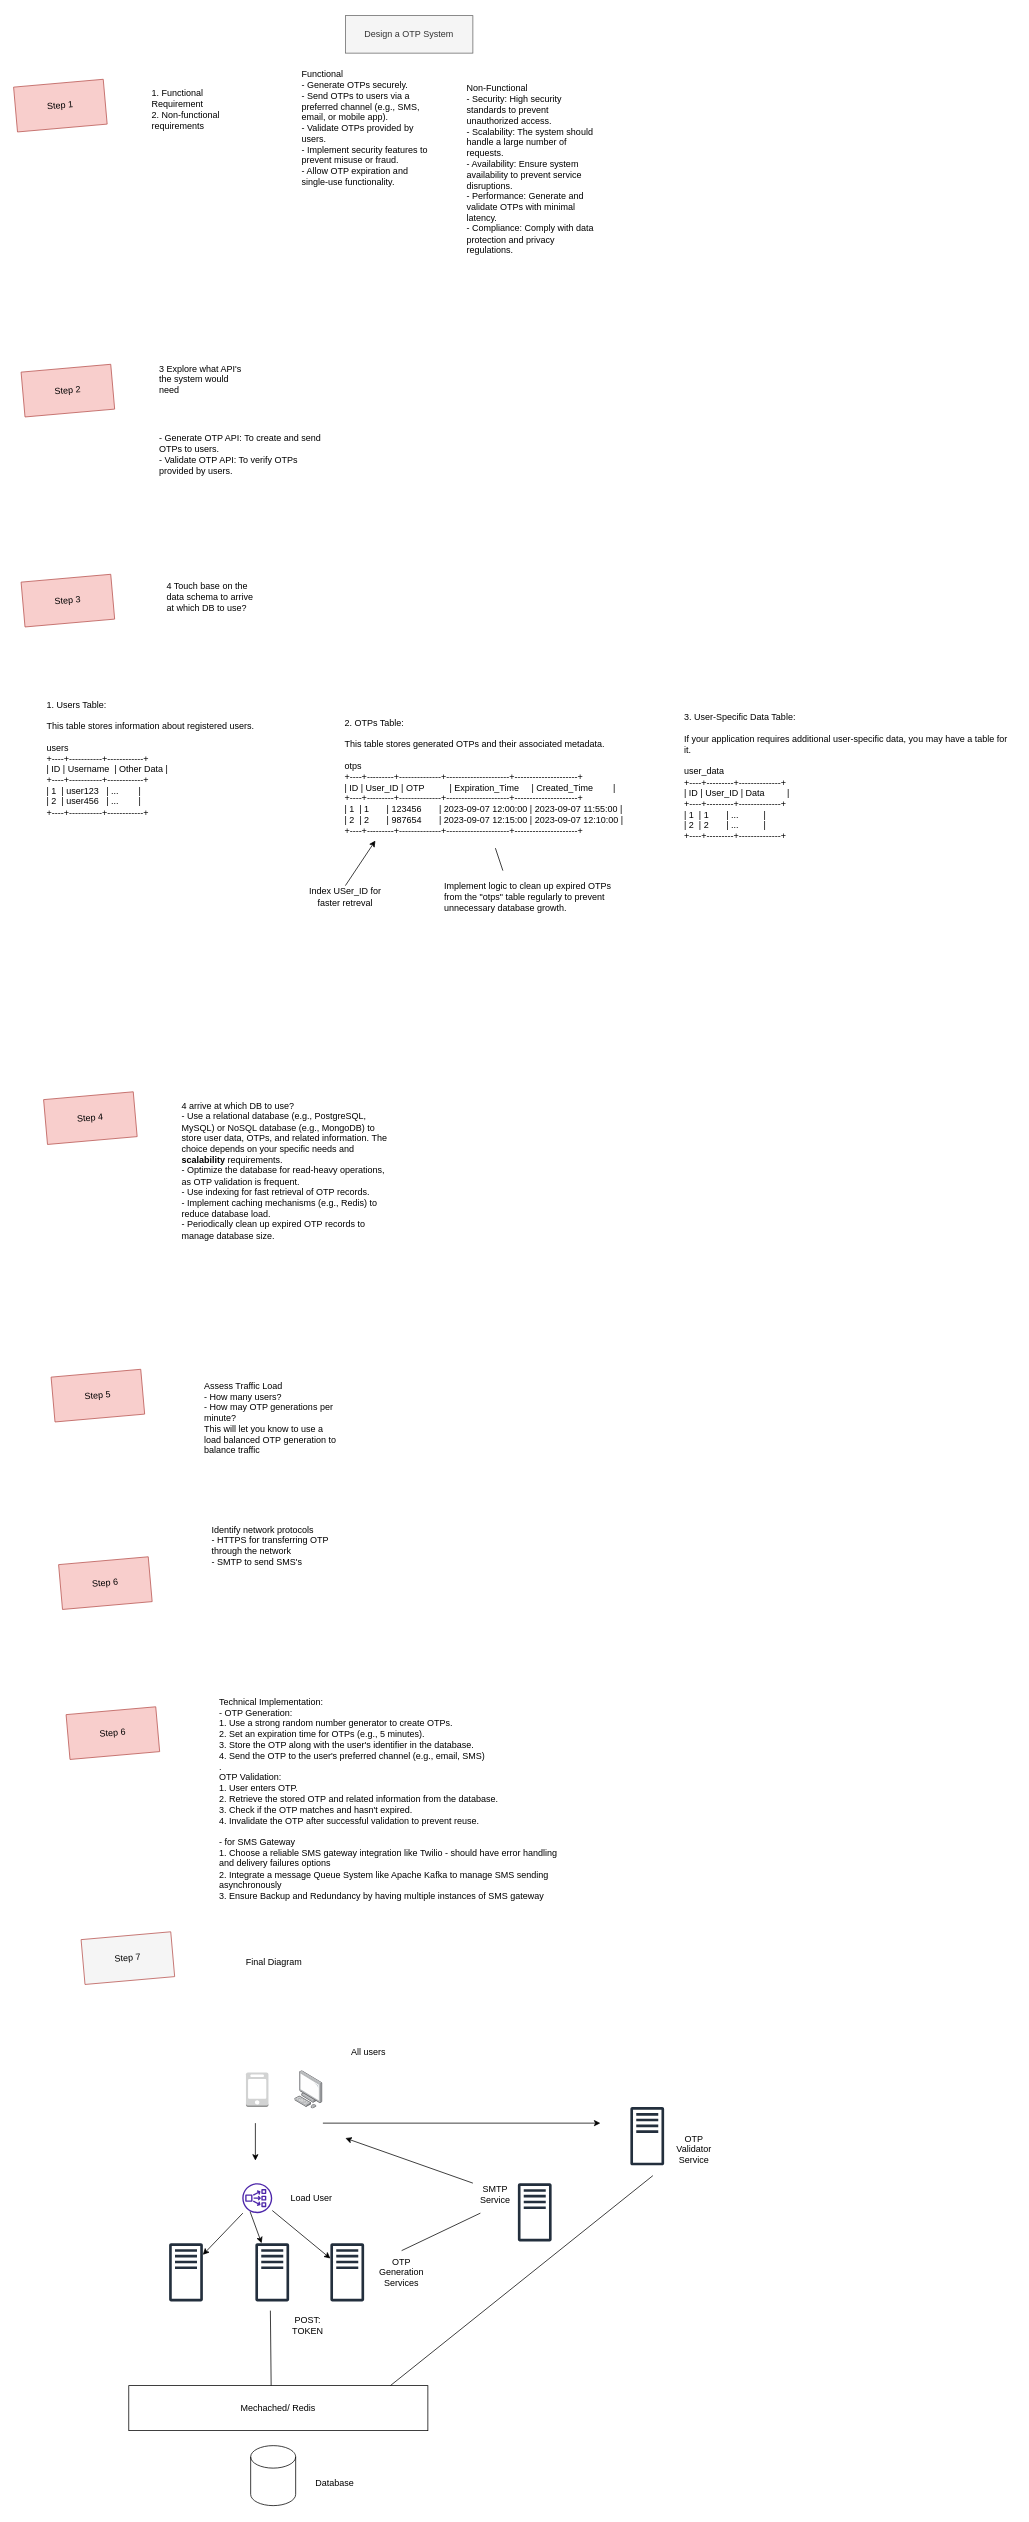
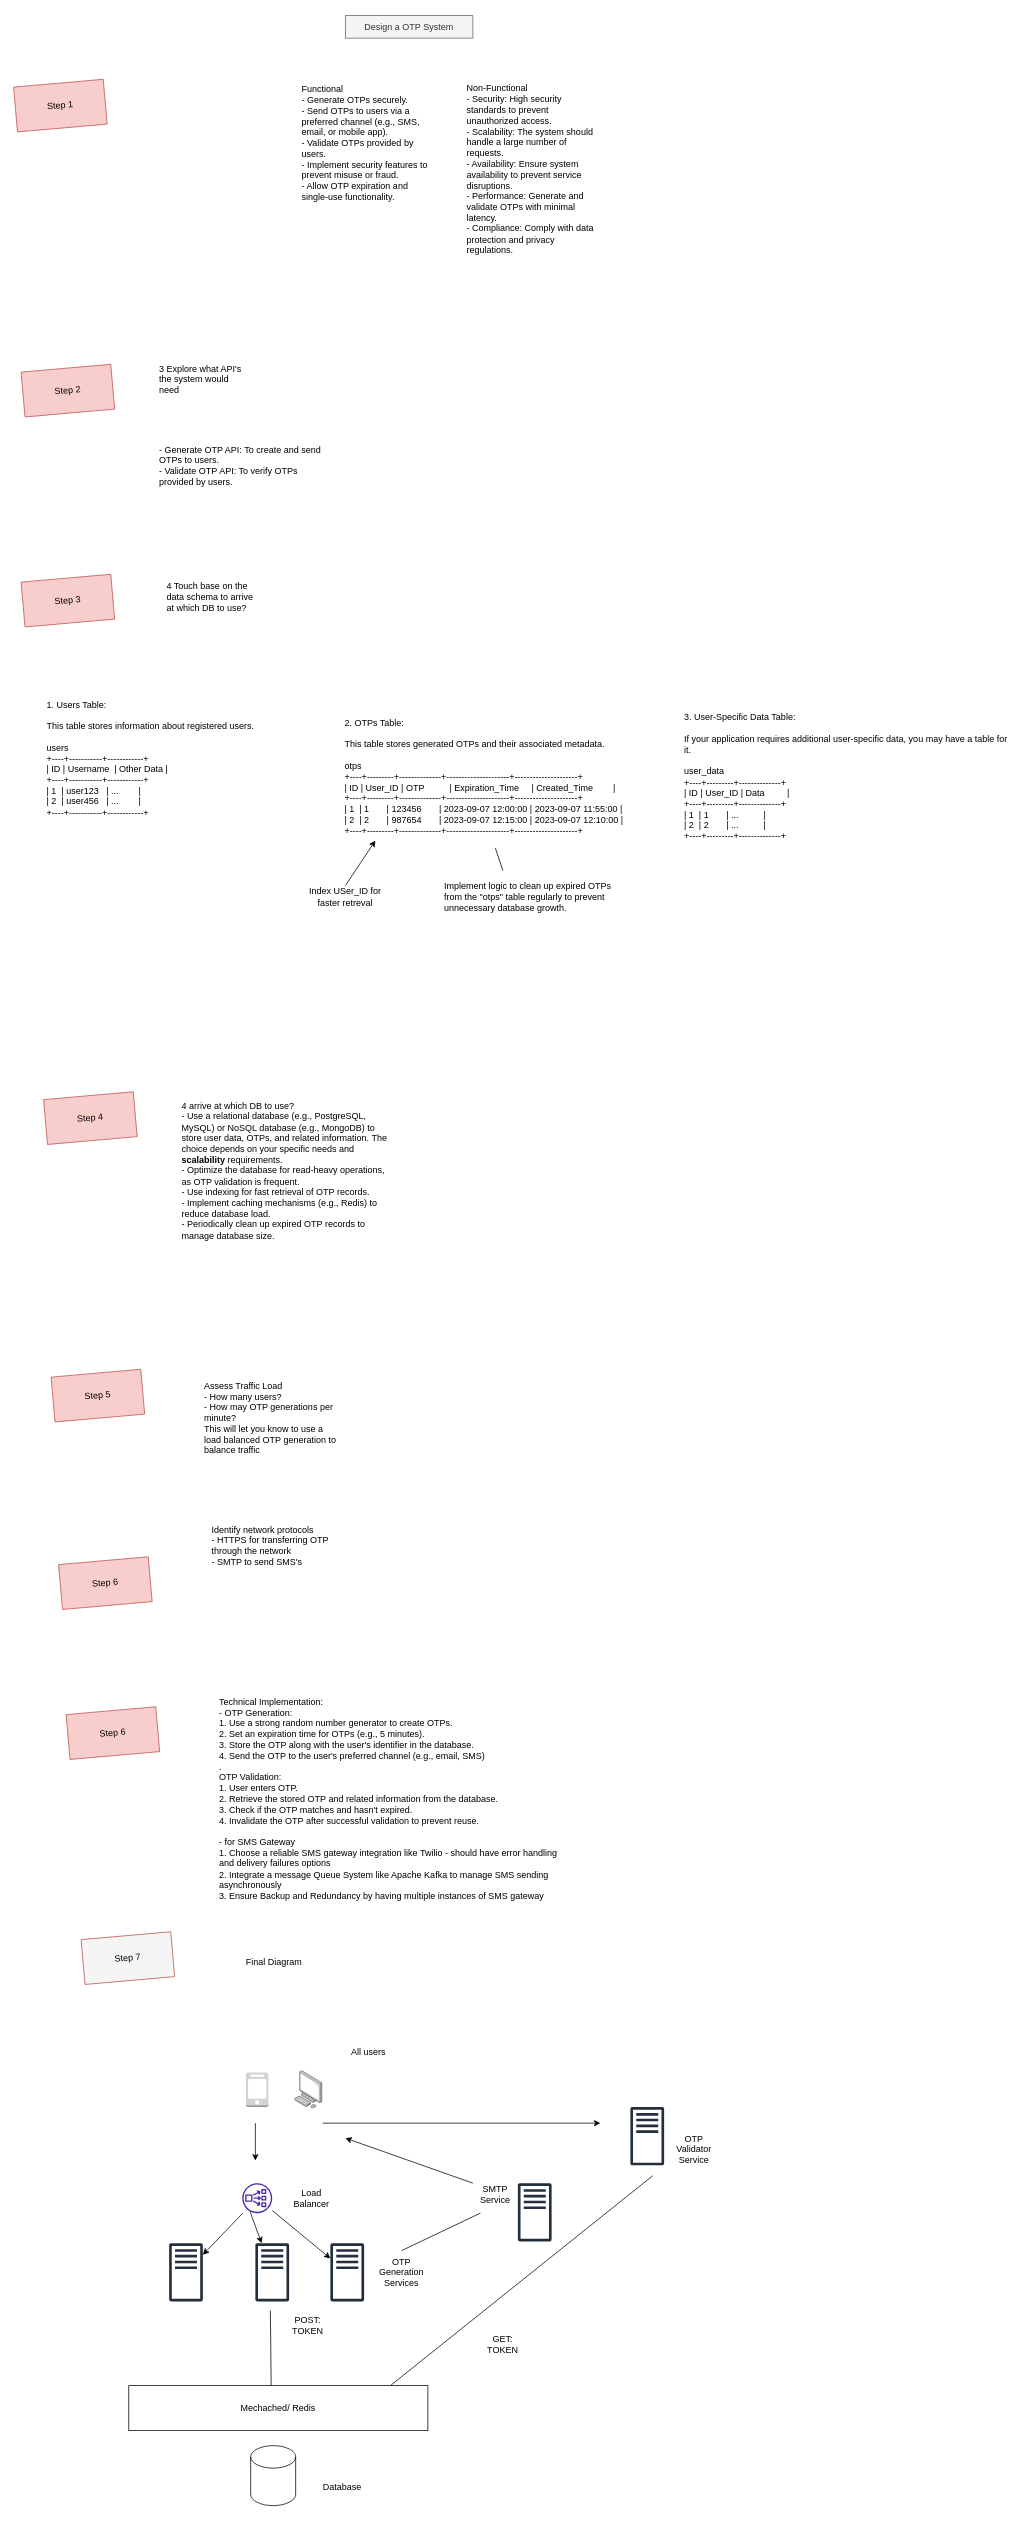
- <mxCell id="2" value="Design a OTP System" style="text;strokeColor=#666666;align=center;fillColor=#f5f5f5;html=1;verticalAlign=middle;whiteSpace=wrap;rounded=0;fontColor=#333333;" vertex="1" parent="1"><mxGeometry x="460" y="20" width="170" height="50" as="geometry" /></mxCell>
+ <mxCell id="2" value="Design a OTP System" style="text;strokeColor=#666666;align=center;fillColor=#f5f5f5;html=1;verticalAlign=middle;whiteSpace=wrap;rounded=0;fontColor=#333333;" vertex="1" parent="1"><mxGeometry x="460" y="20" width="170" height="30" as="geometry" /></mxCell>
- <mxCell id="3" value="1. Functional Requirement&lt;br&gt;2. Non-functional requirements" style="text;strokeColor=none;align=left;fillColor=none;html=1;verticalAlign=middle;whiteSpace=wrap;rounded=0;" vertex="1" parent="1"><mxGeometry x="200" y="110" width="120" height="70" as="geometry" /></mxCell>
- <mxCell id="5" value="Functional&lt;br&gt;-&amp;nbsp;Generate OTPs securely.&lt;div&gt;- Send OTPs to users via a preferred channel (e.g., SMS, email, or mobile app).&lt;/div&gt;&lt;div&gt;- Validate OTPs provided by users.&lt;/div&gt;&lt;div&gt;- Implement security features to prevent misuse or fraud.&lt;/div&gt;&lt;div&gt;- Allow OTP expiration and single-use functionality.&lt;/div&gt;" style="text;strokeColor=none;align=left;fillColor=none;html=1;verticalAlign=middle;whiteSpace=wrap;rounded=0;" vertex="1" parent="1"><mxGeometry x="400" y="90" width="180" height="160" as="geometry" /></mxCell>
+ <mxCell id="5" value="Functional&lt;br&gt;-&amp;nbsp;Generate OTPs securely.&lt;div&gt;- Send OTPs to users via a preferred channel (e.g., SMS, email, or mobile app).&lt;/div&gt;&lt;div&gt;- Validate OTPs provided by users.&lt;/div&gt;&lt;div&gt;- Implement security features to prevent misuse or fraud.&lt;/div&gt;&lt;div&gt;- Allow OTP expiration and single-use functionality.&lt;/div&gt;" style="text;strokeColor=none;align=left;fillColor=none;html=1;verticalAlign=middle;whiteSpace=wrap;rounded=0;" vertex="1" parent="1"><mxGeometry x="400" y="110" width="180" height="160" as="geometry" /></mxCell>
- <mxCell id="9" value="&lt;div&gt;- Generate OTP API: To create and send OTPs to users.&lt;/div&gt;&lt;div&gt;- Validate OTP API: To verify OTPs provided by users.&lt;/div&gt;" style="text;strokeColor=none;align=left;fillColor=none;html=1;verticalAlign=middle;whiteSpace=wrap;rounded=0;" vertex="1" parent="1"><mxGeometry x="210" y="570" width="230" height="70" as="geometry" /></mxCell>
+ <mxCell id="9" value="&lt;div&gt;- Generate OTP API: To create and send OTPs to users.&lt;/div&gt;&lt;div&gt;- Validate OTP API: To verify OTPs provided by users.&lt;/div&gt;" style="text;strokeColor=none;align=left;fillColor=none;html=1;verticalAlign=middle;whiteSpace=wrap;rounded=0;" vertex="1" parent="1"><mxGeometry x="210" y="585" width="230" height="70" as="geometry" /></mxCell>
- <mxCell id="39" value="Load User" style="text;strokeColor=none;align=center;fillColor=none;html=1;verticalAlign=middle;whiteSpace=wrap;rounded=0;" vertex="1" parent="1"><mxGeometry x="385" y="2915" width="60" height="30" as="geometry" /></mxCell>
+ <mxCell id="39" value="Load Balancer" style="text;strokeColor=none;align=center;fillColor=none;html=1;verticalAlign=middle;whiteSpace=wrap;rounded=0;" vertex="1" parent="1"><mxGeometry x="385" y="2915" width="60" height="30" as="geometry" /></mxCell>
+ <mxCell id="49" value="GET: TOKEN" style="text;strokeColor=none;align=center;fillColor=none;html=1;verticalAlign=middle;whiteSpace=wrap;rounded=0;" vertex="1" parent="1"><mxGeometry x="640" y="3110" width="60" height="30" as="geometry" /></mxCell>
- <mxCell id="42" value="Database" style="text;strokeColor=none;align=center;fillColor=none;html=1;verticalAlign=middle;whiteSpace=wrap;rounded=0;" vertex="1" parent="1"><mxGeometry x="416.22" y="3295" width="60" height="30" as="geometry" /></mxCell>
+ <mxCell id="42" value="Database" style="text;strokeColor=none;align=center;fillColor=none;html=1;verticalAlign=middle;whiteSpace=wrap;rounded=0;" vertex="1" parent="1"><mxGeometry x="426.22" y="3300" width="60" height="30" as="geometry" /></mxCell>
